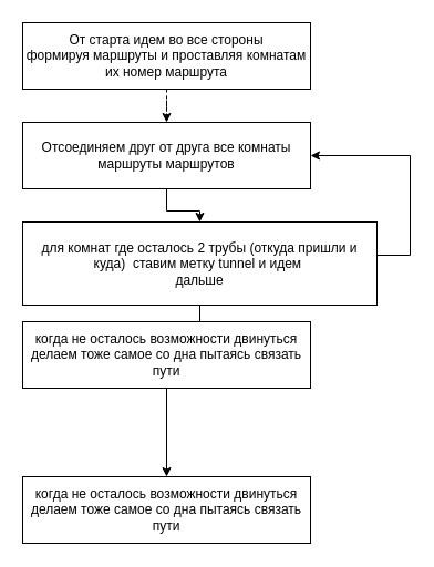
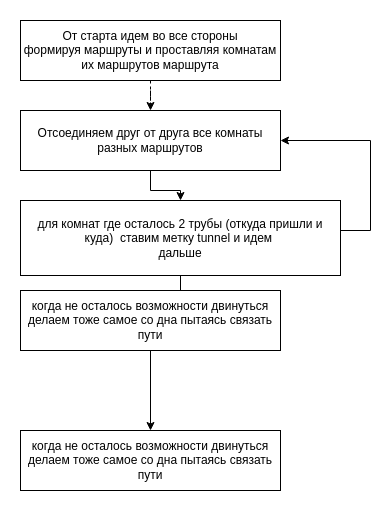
- <mxCell id="3" value="От старта идем во все стороны&lt;br&gt;формируя маршруты и проставляя комнатам их номер маршрута" style="rounded=0;whiteSpace=wrap;html=1;" vertex="1" parent="1"><mxGeometry x="20" y="20" width="260" height="60" as="geometry" /></mxCell>
+ <mxCell id="3" value="От старта идем во все стороны&lt;br&gt;формируя маршруты и проставляя комнатам их маршрутов маршрута" style="rounded=0;whiteSpace=wrap;html=1;" vertex="1" parent="1"><mxGeometry x="20" y="20" width="260" height="60" as="geometry" /></mxCell>
- <mxCell id="5" value="Отсоединяем друг от друга все комнаты маршруты маршрутов" style="rounded=0;whiteSpace=wrap;html=1;" vertex="1" parent="1"><mxGeometry x="20" y="110" width="260" height="60" as="geometry" /></mxCell>
+ <mxCell id="5" value="Отсоединяем друг от друга все комнаты разных маршрутов" style="rounded=0;whiteSpace=wrap;html=1;" vertex="1" parent="1"><mxGeometry x="20" y="110" width="260" height="60" as="geometry" /></mxCell>
